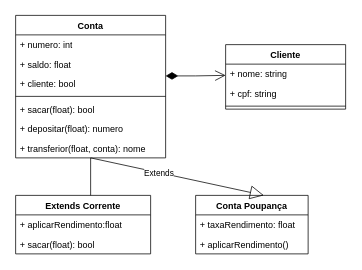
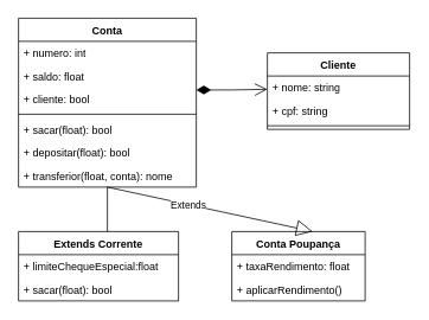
- <mxCell id="8" value="+ depositar(float): numero" style="text;strokeColor=none;fillColor=none;align=left;verticalAlign=top;spacingLeft=4;spacingRight=4;overflow=hidden;rotatable=0;points=[[0,0.5],[1,0.5]];portConstraint=eastwest;whiteSpace=wrap;html=1;" vertex="1" parent="2"><mxGeometry y="138" width="200" height="26" as="geometry" /></mxCell>
+ <mxCell id="8" value="+ depositar(float): bool" style="text;strokeColor=none;fillColor=none;align=left;verticalAlign=top;spacingLeft=4;spacingRight=4;overflow=hidden;rotatable=0;points=[[0,0.5],[1,0.5]];portConstraint=eastwest;whiteSpace=wrap;html=1;" vertex="1" parent="2"><mxGeometry y="138" width="200" height="26" as="geometry" /></mxCell>
- <mxCell id="16" value="+ aplicarRendimento:float" style="text;strokeColor=none;fillColor=none;align=left;verticalAlign=top;spacingLeft=4;spacingRight=4;overflow=hidden;rotatable=0;points=[[0,0.5],[1,0.5]];portConstraint=eastwest;whiteSpace=wrap;html=1;" vertex="1" parent="15"><mxGeometry y="26" width="180" height="26" as="geometry" /></mxCell>
+ <mxCell id="16" value="+ limiteChequeEspecial:float" style="text;strokeColor=none;fillColor=none;align=left;verticalAlign=top;spacingLeft=4;spacingRight=4;overflow=hidden;rotatable=0;points=[[0,0.5],[1,0.5]];portConstraint=eastwest;whiteSpace=wrap;html=1;" vertex="1" parent="15"><mxGeometry y="26" width="180" height="26" as="geometry" /></mxCell>
